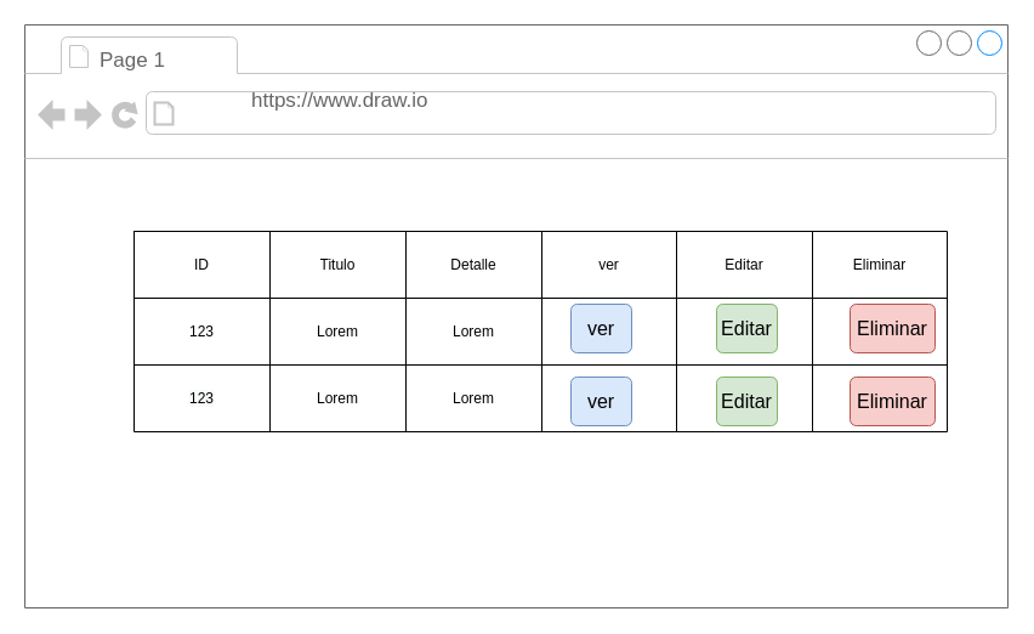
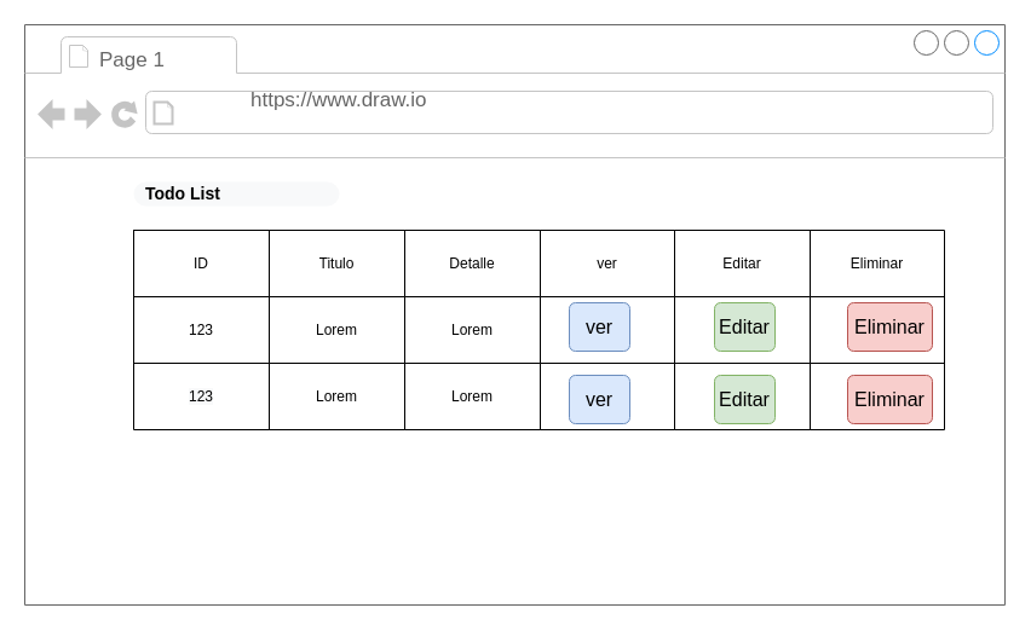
+ <mxCell id="30" value="Todo List" style="rounded=1;whiteSpace=wrap;html=1;arcSize=50;strokeColor=none;strokeWidth=1;fillColor=#F8F9FA;fontColor=#000000;whiteSpace=wrap;align=left;verticalAlign=middle;spacingLeft=0;fontStyle=1;fontSize=14;spacing=10;shadow=0;dashed=0;" vertex="1" parent="2"><mxGeometry x="90" y="130" width="170" height="20" as="geometry" /></mxCell>
